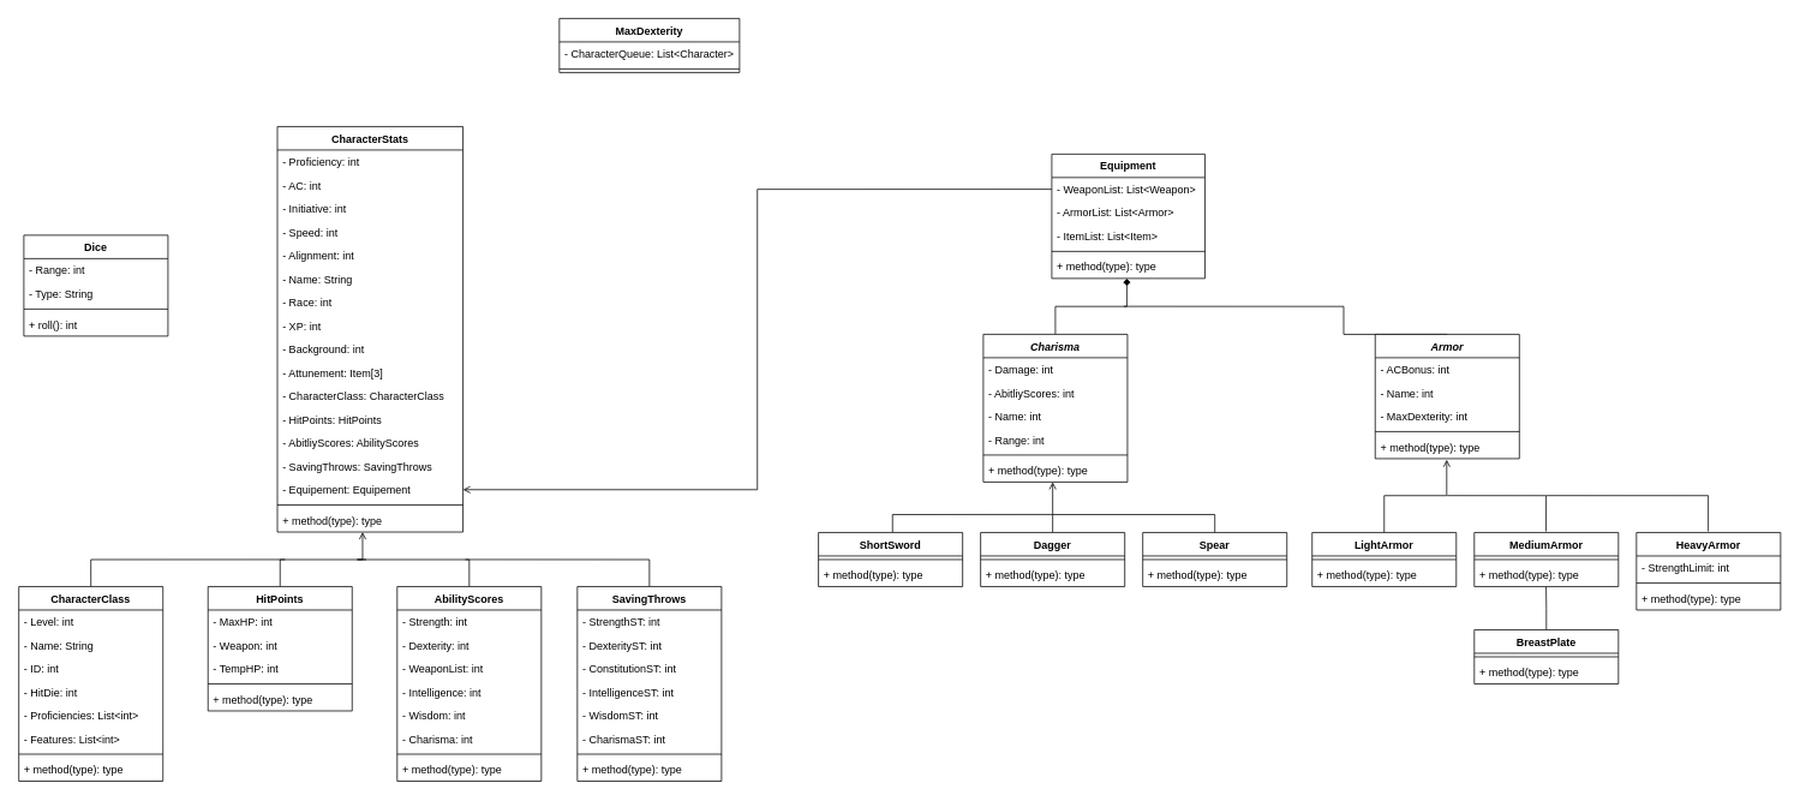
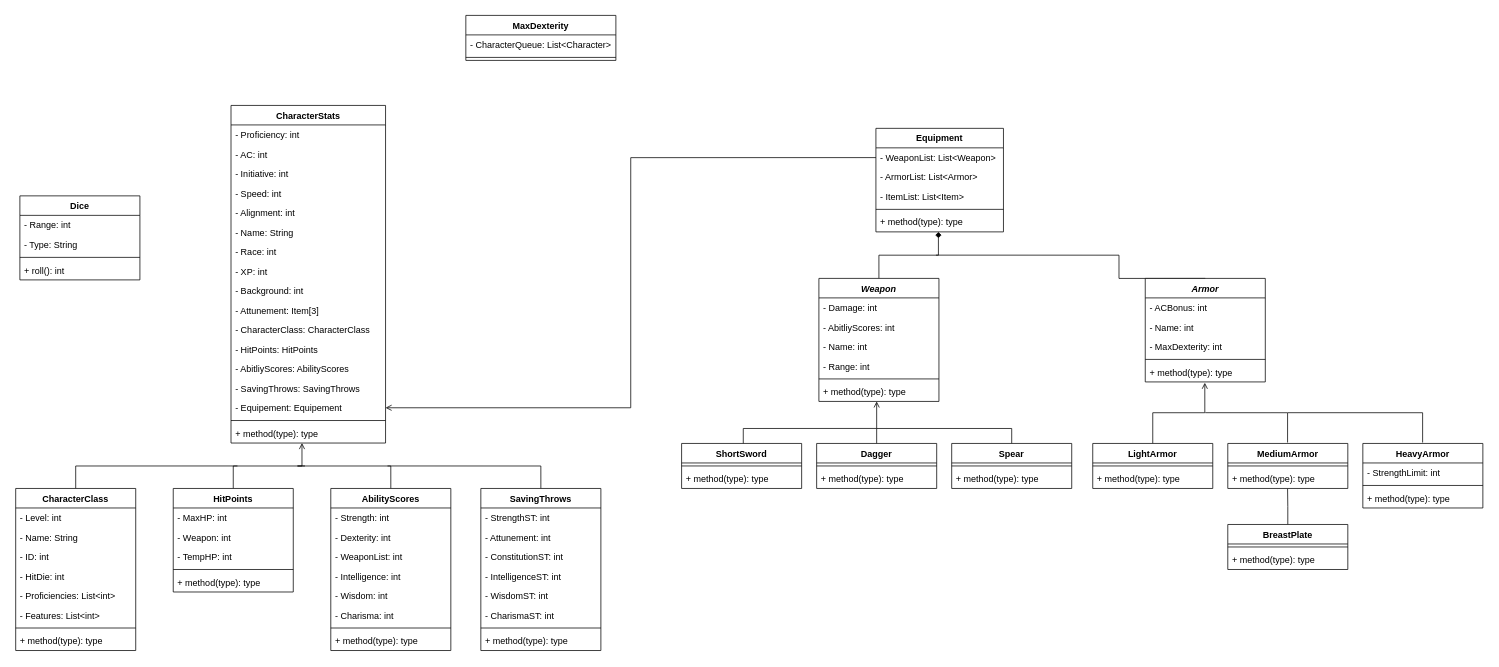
- <mxCell id="63" value="Charisma" style="swimlane;fontStyle=3;align=center;verticalAlign=top;childLayout=stackLayout;horizontal=1;startSize=26;horizontalStack=0;resizeParent=1;resizeParentMax=0;resizeLast=0;collapsible=1;marginBottom=0;" vertex="1" parent="1"><mxGeometry x="1091" y="370.55" width="160" height="164" as="geometry" /></mxCell>
+ <mxCell id="63" value="Weapon" style="swimlane;fontStyle=3;align=center;verticalAlign=top;childLayout=stackLayout;horizontal=1;startSize=26;horizontalStack=0;resizeParent=1;resizeParentMax=0;resizeLast=0;collapsible=1;marginBottom=0;" vertex="1" parent="1"><mxGeometry x="1091" y="370.55" width="160" height="164" as="geometry" /></mxCell>
- <mxCell id="40" value="- DexterityST: int" style="text;strokeColor=none;fillColor=none;align=left;verticalAlign=top;spacingLeft=4;spacingRight=4;overflow=hidden;rotatable=0;points=[[0,0.5],[1,0.5]];portConstraint=eastwest;" vertex="1" parent="38"><mxGeometry y="52" width="160" height="26" as="geometry" /></mxCell>
+ <mxCell id="40" value="- Attunement: int" style="text;strokeColor=none;fillColor=none;align=left;verticalAlign=top;spacingLeft=4;spacingRight=4;overflow=hidden;rotatable=0;points=[[0,0.5],[1,0.5]];portConstraint=eastwest;" vertex="1" parent="38"><mxGeometry y="52" width="160" height="26" as="geometry" /></mxCell>
